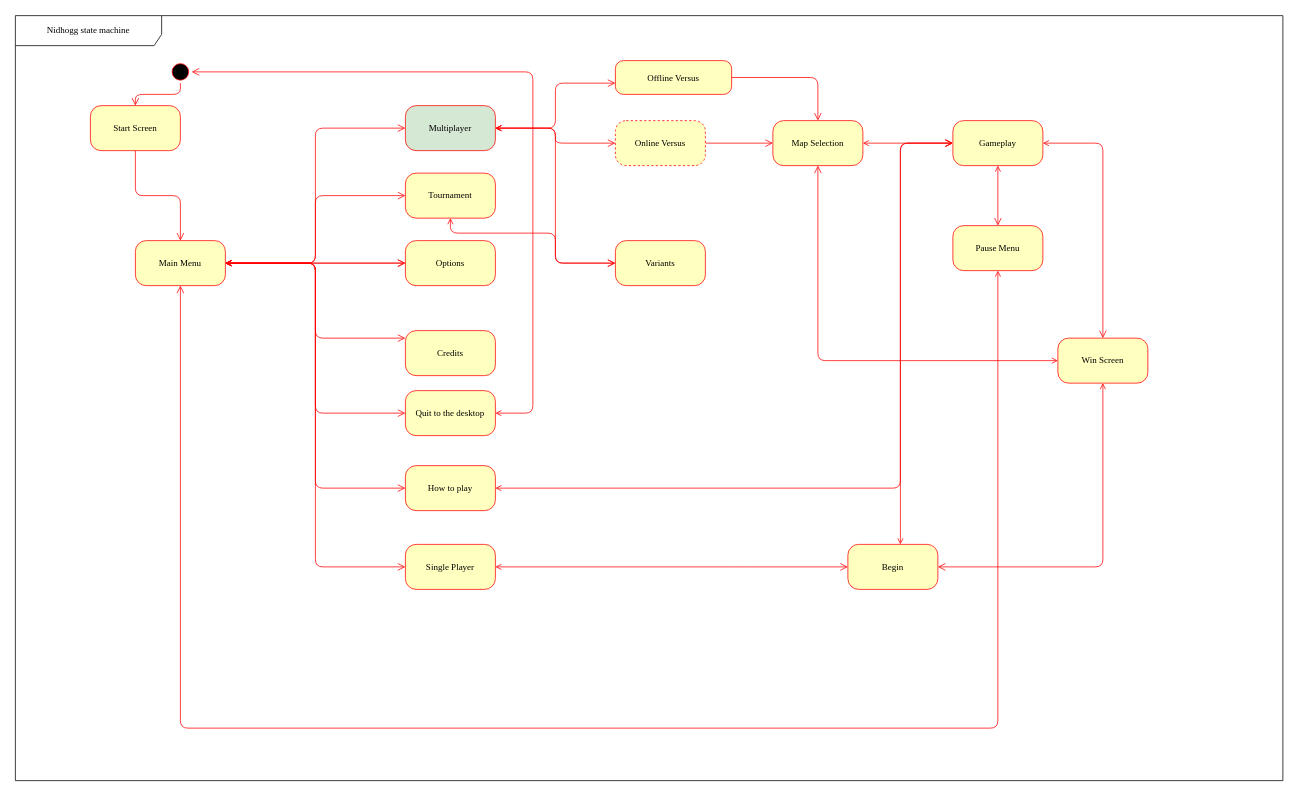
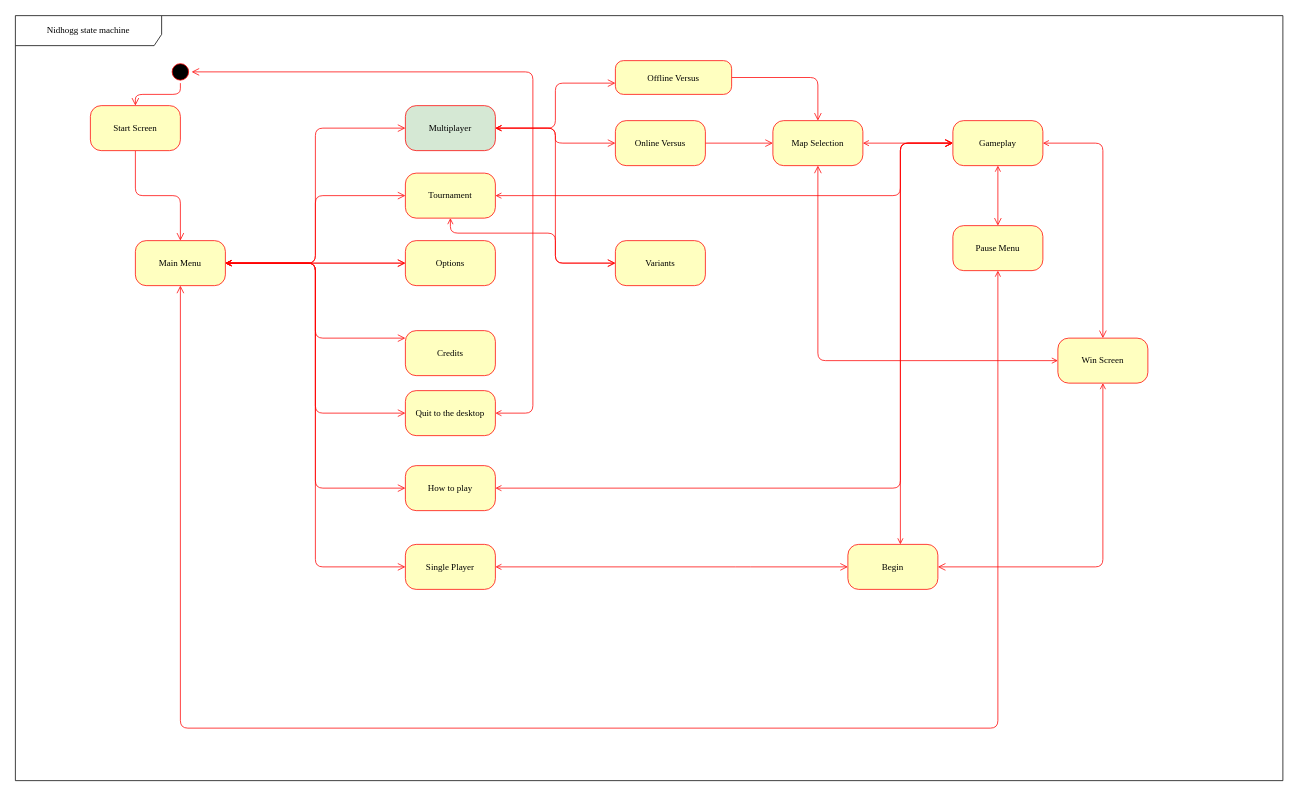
- <mxCell id="34" value="Online Versus" style="rounded=1;whiteSpace=wrap;html=1;arcSize=24;fillColor=#ffffc0;strokeColor=#ff0000;shadow=0;comic=0;labelBackgroundColor=none;fontFamily=Verdana;fontSize=12;fontColor=#000000;align=center;dashed=1;" parent="1" vertex="1"><mxGeometry x="820" y="160" width="120" height="60" as="geometry" /></mxCell>
+ <mxCell id="34" value="Online Versus" style="rounded=1;whiteSpace=wrap;html=1;arcSize=24;fillColor=#ffffc0;strokeColor=#ff0000;shadow=0;comic=0;labelBackgroundColor=none;fontFamily=Verdana;fontSize=12;fontColor=#000000;align=center;" parent="1" vertex="1"><mxGeometry x="820" y="160" width="120" height="60" as="geometry" /></mxCell>
+ <mxCell id="19" style="edgeStyle=orthogonalEdgeStyle;rounded=1;orthogonalLoop=1;jettySize=auto;html=1;entryX=0;entryY=0.5;entryDx=0;entryDy=0;strokeColor=#ff0000;align=left;verticalAlign=middle;fontFamily=Verdana;fontSize=12;fontColor=default;labelBackgroundColor=none;startArrow=open;startFill=0;endArrow=open;endSize=8;" edge="1" parent="1" source="21" target="40"><mxGeometry relative="1" as="geometry"><Array as="points"><mxPoint x="1200" y="260" /><mxPoint x="1200" y="190" /></Array></mxGeometry></mxCell>
